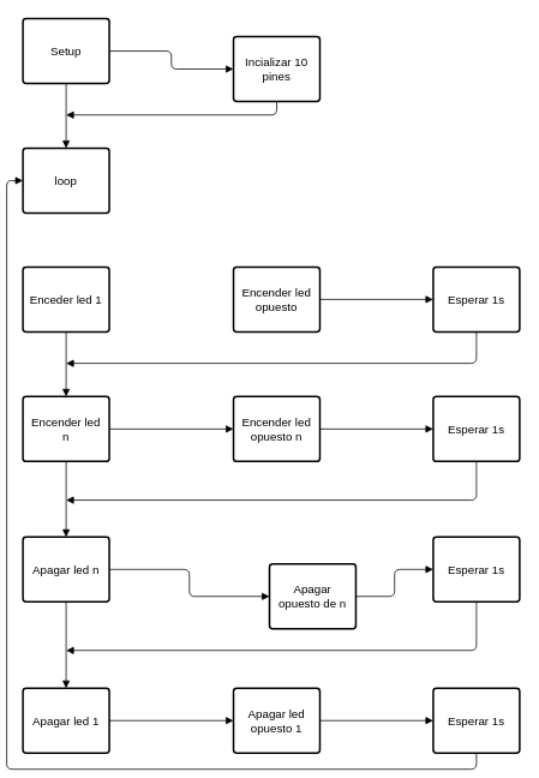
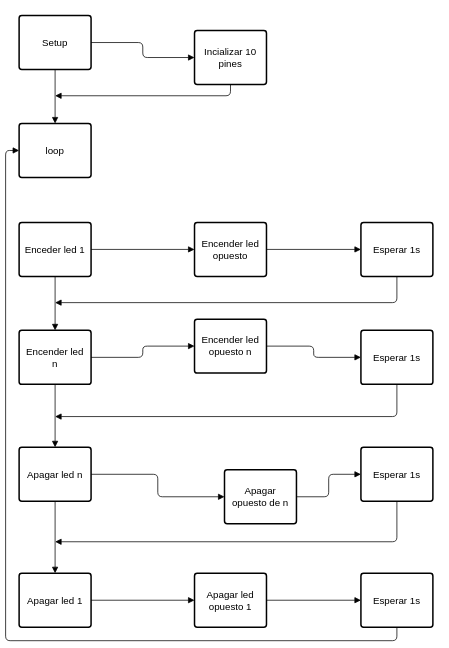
+ <mxCell id="9" value="" style="html=1;jettySize=18;fontSize=11;rounded=1;arcSize=12;edgeStyle=orthogonalEdgeStyle;startArrow=none;;endArrow=block;endFill=1;;exitX=1.009;exitY=0.5;exitPerimeter=1;entryX=-0.009;entryY=0.5;entryPerimeter=1;" edge="1" parent="1" source="8" target="10"><mxGeometry width="100" height="100" relative="1" as="geometry"><Array as="points" /></mxGeometry></mxCell>
- <mxCell id="16" value="Encender led opuesto n" style="html=1;whiteSpace=wrap;;fontSize=13;align=center;spacing=7;rounded=1;absoluteArcSize=1;arcSize=7.2;strokeWidth=2;" vertex="1" zOrder="16" parent="1"><mxGeometry x="254" y="440" width="96" height="72" as="geometry" /></mxCell>
+ <mxCell id="16" value="Encender led opuesto n" style="html=1;whiteSpace=wrap;;fontSize=13;align=center;spacing=7;rounded=1;absoluteArcSize=1;arcSize=7.2;strokeWidth=2;" vertex="1" zOrder="16" parent="1"><mxGeometry x="254" y="425" width="96" height="72" as="geometry" /></mxCell>
